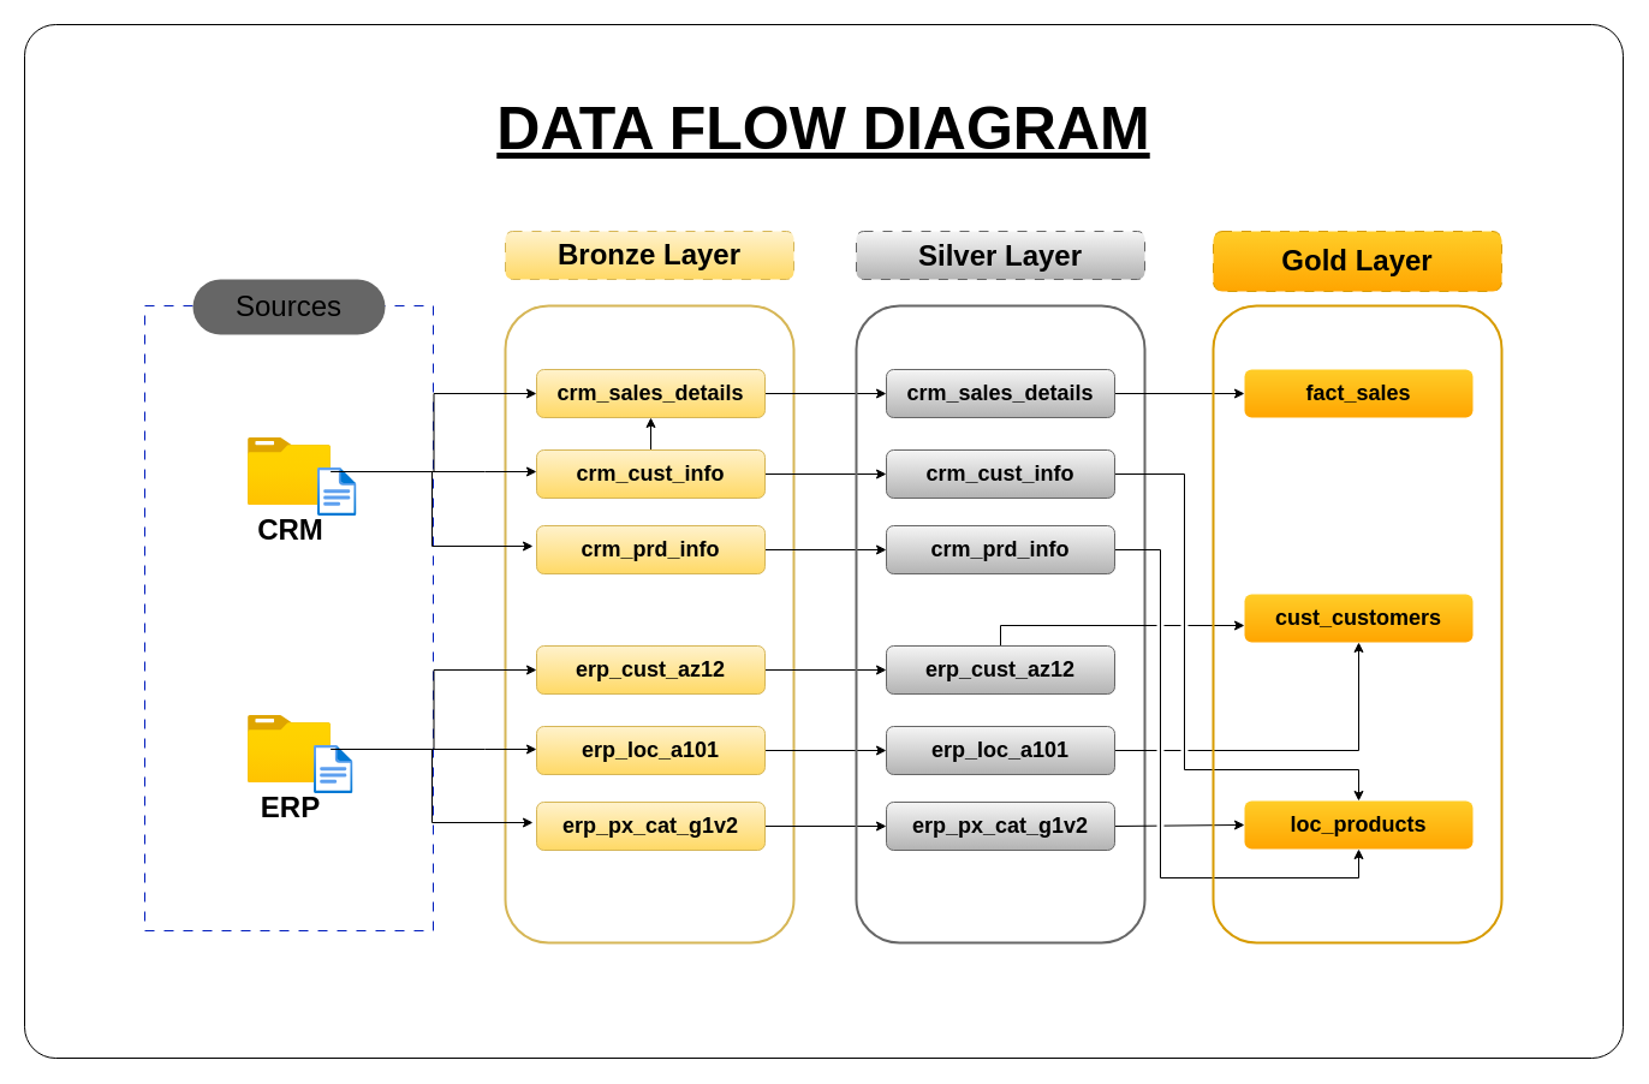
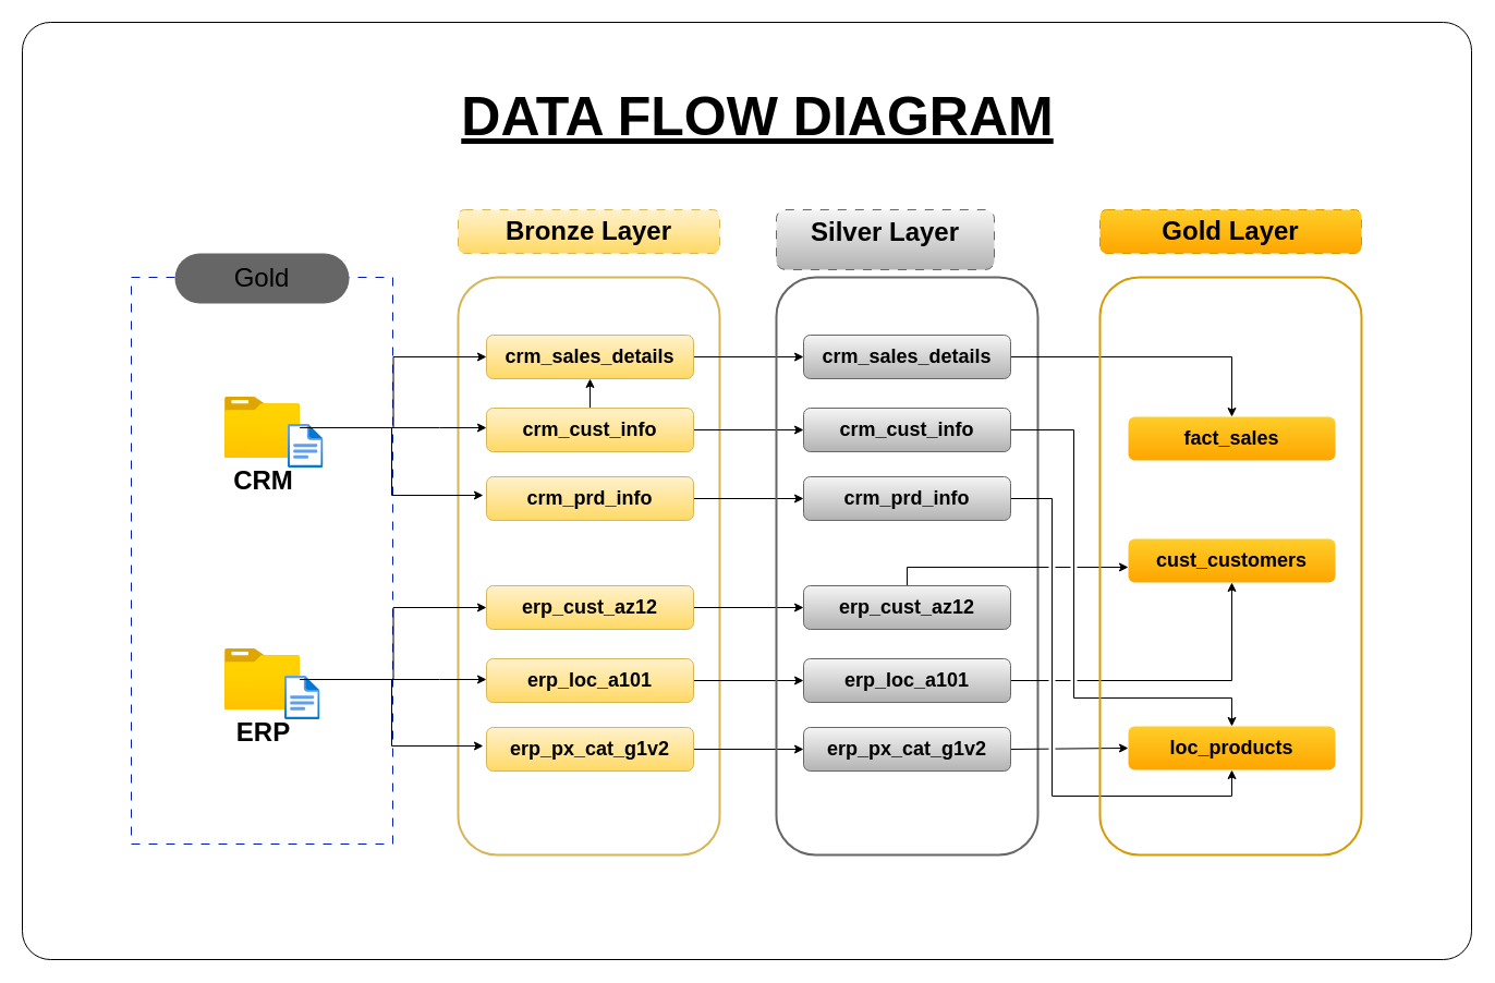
- <mxCell id="13" value="&lt;div&gt;&lt;font&gt;&lt;b&gt;DATA FLOW DIAGRAM&lt;/b&gt;&lt;/font&gt;&lt;/div&gt;" style="text;whiteSpace=wrap;html=1;fillColor=none;align=center;fontStyle=4;fontSize=50;" parent="1" vertex="1"><mxGeometry x="405" y="70" width="560" height="70" as="geometry" /></mxCell>
+ <mxCell id="13" value="&lt;div&gt;&lt;font&gt;&lt;b&gt;DATA FLOW DIAGRAM&lt;/b&gt;&lt;/font&gt;&lt;/div&gt;" style="text;whiteSpace=wrap;html=1;fillColor=none;align=center;fontStyle=4;fontSize=50;" parent="1" vertex="1"><mxGeometry x="415" y="70" width="560" height="70" as="geometry" /></mxCell>
- <mxCell id="33" value="&lt;font style=&quot;font-size: 24px; color: rgb(0, 0, 0);&quot;&gt;&lt;b&gt;Silver Layer&lt;/b&gt;&lt;/font&gt;" style="rounded=1;whiteSpace=wrap;html=1;dashed=1;fillColor=#f5f5f5;strokeColor=#666666;dashPattern=8 8;gradientColor=#b3b3b3;verticalAlign=top;" parent="1" vertex="1"><mxGeometry x="712" y="192" width="240" height="40" as="geometry" /></mxCell>
+ <mxCell id="33" value="&lt;font style=&quot;font-size: 24px; color: rgb(0, 0, 0);&quot;&gt;&lt;b&gt;Silver Layer&lt;/b&gt;&lt;/font&gt;" style="rounded=1;whiteSpace=wrap;html=1;dashed=1;fillColor=#f5f5f5;strokeColor=#666666;dashPattern=8 8;gradientColor=#b3b3b3;verticalAlign=top;" parent="1" vertex="1"><mxGeometry x="712" y="192" width="200" height="55" as="geometry" /></mxCell>
- <mxCell id="47" value="&lt;font style=&quot;font-size: 24px; color: rgb(0, 0, 0);&quot;&gt;&lt;b&gt;Gold Layer&lt;/b&gt;&lt;/font&gt;" style="rounded=1;whiteSpace=wrap;html=1;dashed=1;fillColor=#ffcd28;strokeColor=#d79b00;dashPattern=8 8;gradientColor=#ffa500;" parent="1" vertex="1"><mxGeometry x="1009" y="192" width="240" height="50" as="geometry" /></mxCell>
+ <mxCell id="47" value="&lt;font style=&quot;font-size: 24px; color: rgb(0, 0, 0);&quot;&gt;&lt;b&gt;Gold Layer&lt;/b&gt;&lt;/font&gt;" style="rounded=1;whiteSpace=wrap;html=1;dashed=1;fillColor=#ffcd28;strokeColor=#d79b00;dashPattern=8 8;gradientColor=#ffa500;" parent="1" vertex="1"><mxGeometry x="1009" y="192" width="240" height="40" as="geometry" /></mxCell>
- <mxCell id="4" value="&lt;font style=&quot;font-size: 24px;&quot;&gt;Sources&lt;/font&gt;" style="rounded=1;whiteSpace=wrap;html=1;dashed=1;dashPattern=8 8;arcSize=50;strokeColor=none;fillColor=#666666;" parent="1" vertex="1"><mxGeometry x="160" y="232" width="160" height="46" as="geometry" /></mxCell>
+ <mxCell id="4" value="&lt;font style=&quot;font-size: 24px;&quot;&gt;Gold&lt;/font&gt;" style="rounded=1;whiteSpace=wrap;html=1;dashed=1;dashPattern=8 8;arcSize=50;strokeColor=none;fillColor=#666666;" parent="1" vertex="1"><mxGeometry x="160" y="232" width="160" height="46" as="geometry" /></mxCell>
- <mxCell id="49" value="&lt;font style=&quot;font-size: 18px;&quot;&gt;fact_sales&lt;/font&gt;" style="rounded=1;whiteSpace=wrap;html=1;fillColor=#ffcd28;strokeColor=none;fontStyle=1;gradientColor=#ffa500;fontColor=#000000;" vertex="1" parent="1"><mxGeometry x="1035" y="307" width="190" height="40" as="geometry" /></mxCell>
+ <mxCell id="49" value="&lt;font style=&quot;font-size: 18px;&quot;&gt;fact_sales&lt;/font&gt;" style="rounded=1;whiteSpace=wrap;html=1;fillColor=#ffcd28;strokeColor=none;fontStyle=1;gradientColor=#ffa500;fontColor=#000000;" vertex="1" parent="1"><mxGeometry x="1035" y="382" width="190" height="40" as="geometry" /></mxCell>
